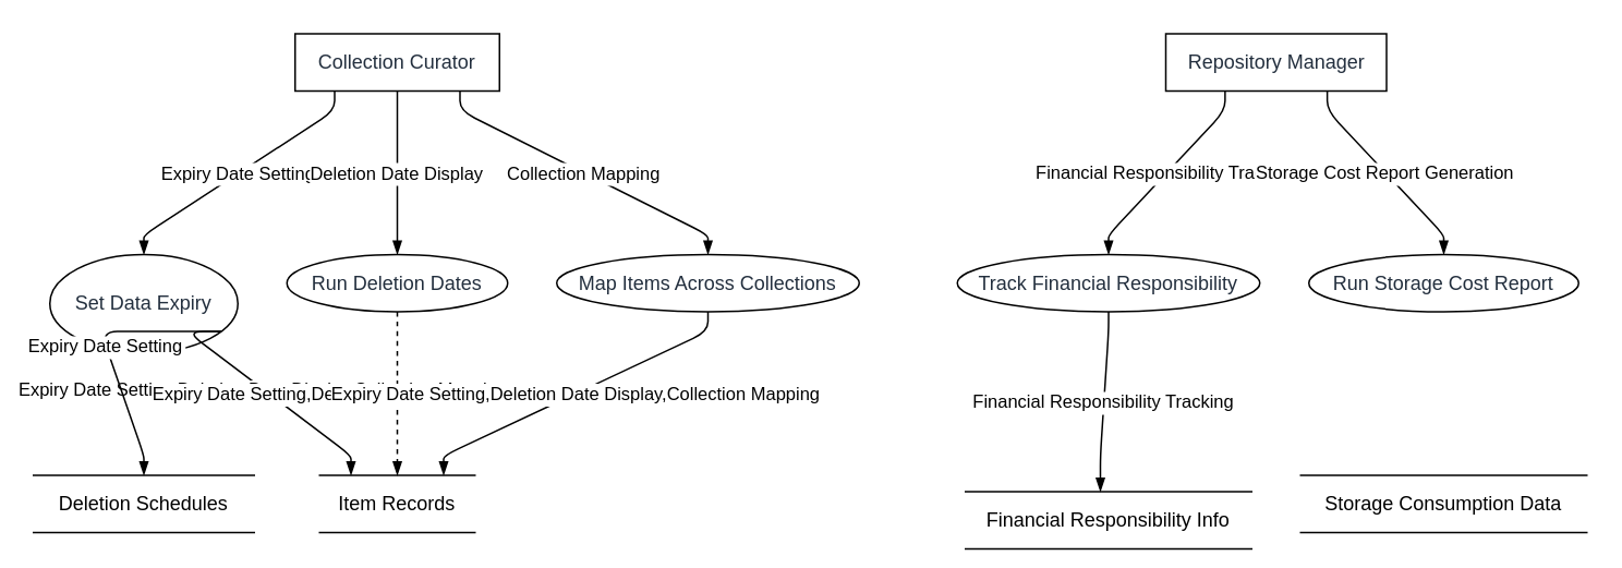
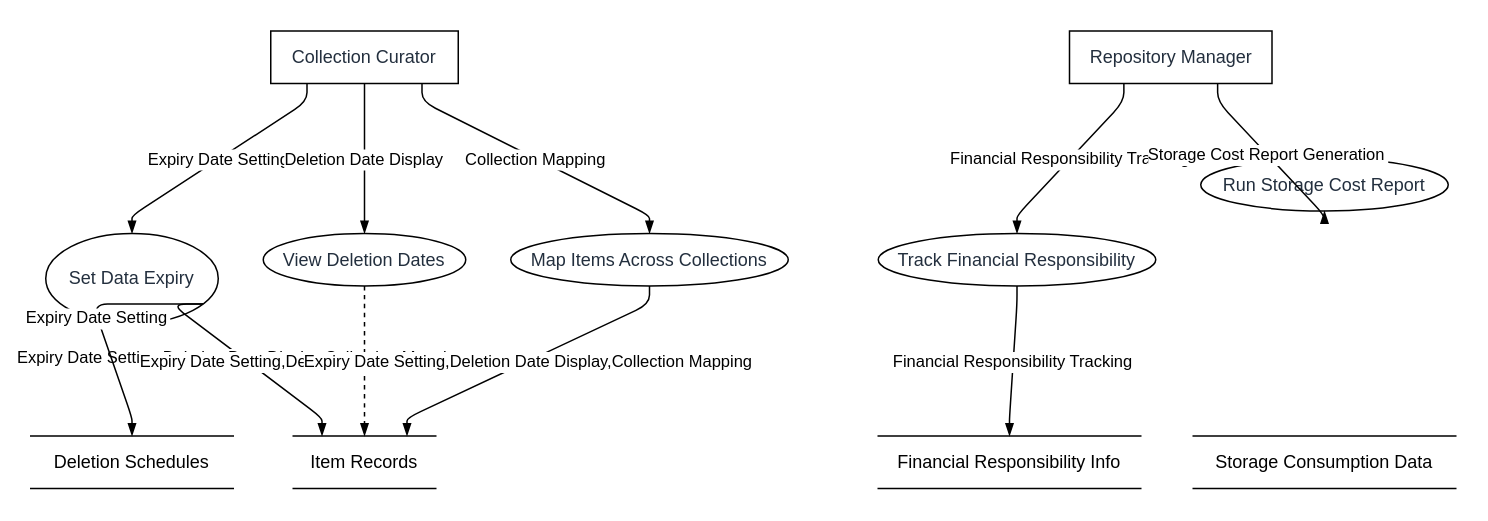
- <mxCell id="5" value="Run Deletion Dates" style="shape=ellipse;perimeter=ellipsePerimeter;whiteSpace=wrap;html=1;fillColor=#ffffff;strokeColor=#000000;align=center;verticalAlign=middle;fontColor=#232F3E;" vertex="1" parent="1"><mxGeometry x="175" y="155" width="135" height="35" as="geometry" /></mxCell>
+ <mxCell id="5" value="View Deletion Dates" style="shape=ellipse;perimeter=ellipsePerimeter;whiteSpace=wrap;html=1;fillColor=#ffffff;strokeColor=#000000;align=center;verticalAlign=middle;fontColor=#232F3E;" vertex="1" parent="1"><mxGeometry x="175" y="155" width="135" height="35" as="geometry" /></mxCell>
- <mxCell id="7" value="Run Storage Cost Report" style="shape=ellipse;perimeter=ellipsePerimeter;whiteSpace=wrap;html=1;fillColor=#ffffff;strokeColor=#000000;align=center;verticalAlign=middle;fontColor=#232F3E;" vertex="1" parent="1"><mxGeometry x="800" y="155" width="165" height="35" as="geometry" /></mxCell>
+ <mxCell id="7" value="Run Storage Cost Report" style="shape=ellipse;perimeter=ellipsePerimeter;whiteSpace=wrap;html=1;fillColor=#ffffff;strokeColor=#000000;align=center;verticalAlign=middle;fontColor=#232F3E;" vertex="1" parent="1"><mxGeometry x="800" y="105" width="165" height="35" as="geometry" /></mxCell>
- <mxCell id="11" value="Financial Responsibility Info" style="html=1;dashed=0;whiteSpace=wrap;shape=partialRectangle;right=0;left=0;" vertex="1" parent="1"><mxGeometry x="590" y="300" width="175" height="35" as="geometry" /></mxCell>
+ <mxCell id="11" value="Financial Responsibility Info" style="html=1;dashed=0;whiteSpace=wrap;shape=partialRectangle;right=0;left=0;" vertex="1" parent="1"><mxGeometry x="585" y="290" width="175" height="35" as="geometry" /></mxCell>
